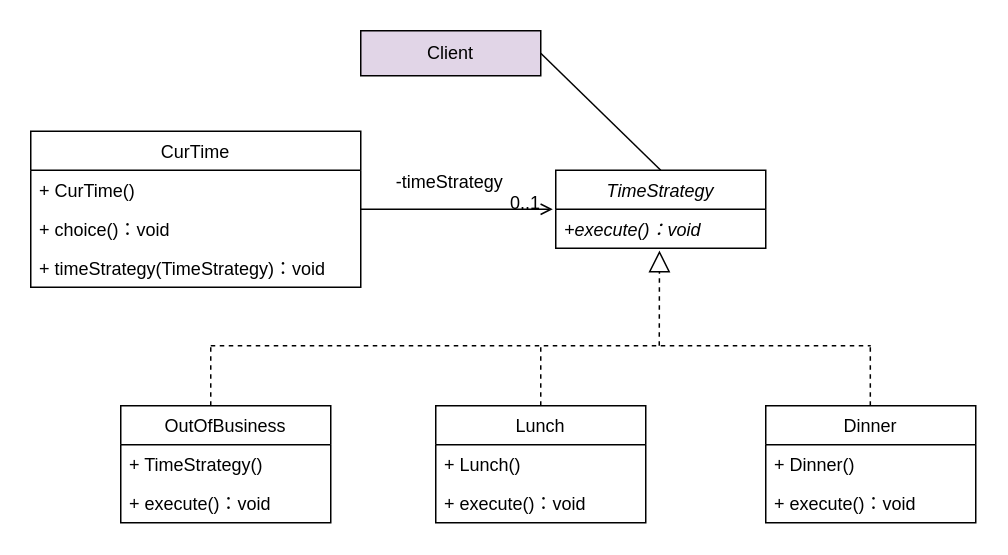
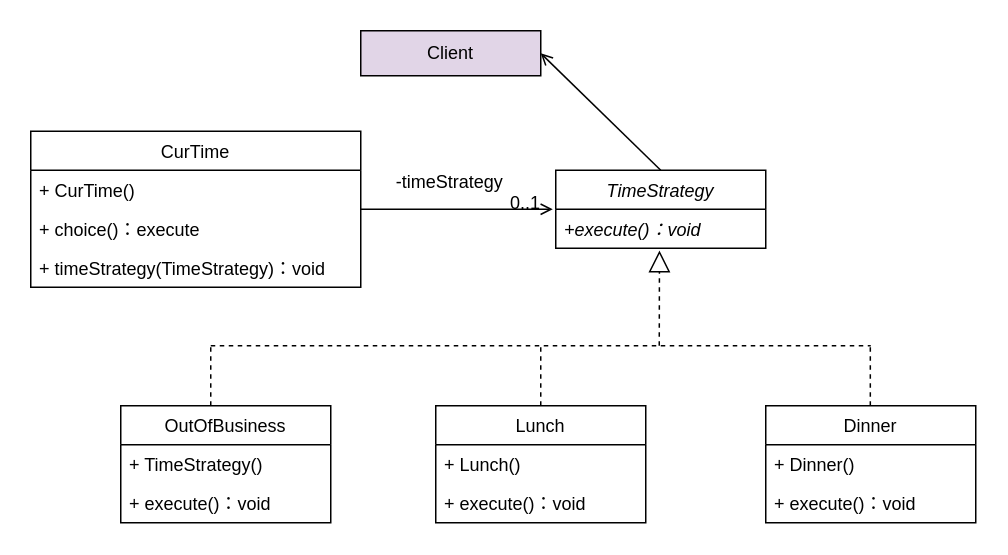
- <mxCell id="17" value="" style="endArrow=none;html=1;rounded=0;entryX=1;entryY=0.5;entryDx=0;entryDy=0;exitX=0.5;exitY=0;exitDx=0;exitDy=0;" edge="1" parent="1" source="6" target="5"><mxGeometry width="50" height="50" relative="1" as="geometry"><mxPoint x="290" y="90" as="sourcePoint" /><mxPoint x="340" y="40" as="targetPoint" /></mxGeometry></mxCell>
+ <mxCell id="17" value="" style="endArrow=open;html=1;rounded=0;entryX=1;entryY=0.5;entryDx=0;entryDy=0;exitX=0.5;exitY=0;exitDx=0;exitDy=0;" edge="1" parent="1" source="6" target="5"><mxGeometry width="50" height="50" relative="1" as="geometry"><mxPoint x="290" y="90" as="sourcePoint" /><mxPoint x="340" y="40" as="targetPoint" /></mxGeometry></mxCell>
- <mxCell id="10" value="+ choice()：void" style="text;strokeColor=none;fillColor=none;align=left;verticalAlign=top;spacingLeft=4;spacingRight=4;overflow=hidden;rotatable=0;points=[[0,0.5],[1,0.5]];portConstraint=eastwest;" vertex="1" parent="8"><mxGeometry y="52" width="220" height="26" as="geometry" /></mxCell>
+ <mxCell id="10" value="+ choice()：execute" style="text;strokeColor=none;fillColor=none;align=left;verticalAlign=top;spacingLeft=4;spacingRight=4;overflow=hidden;rotatable=0;points=[[0,0.5],[1,0.5]];portConstraint=eastwest;" vertex="1" parent="8"><mxGeometry y="52" width="220" height="26" as="geometry" /></mxCell>
